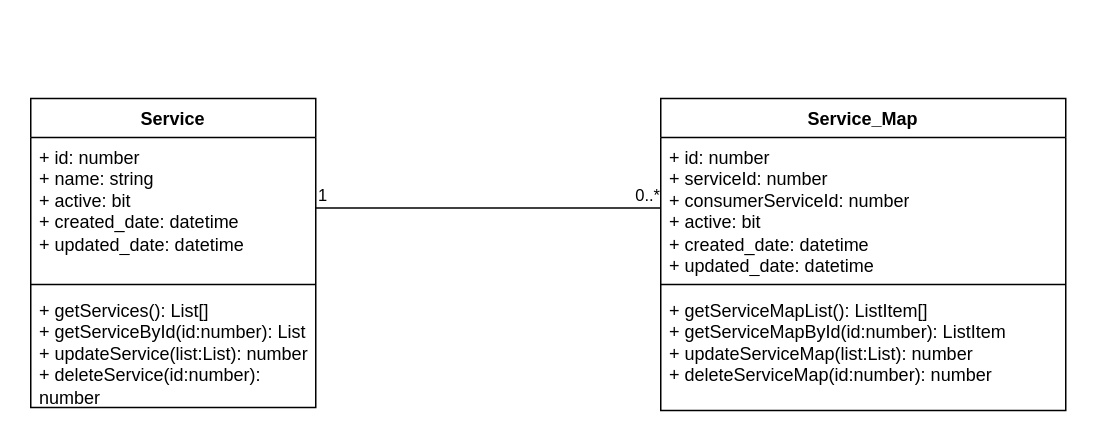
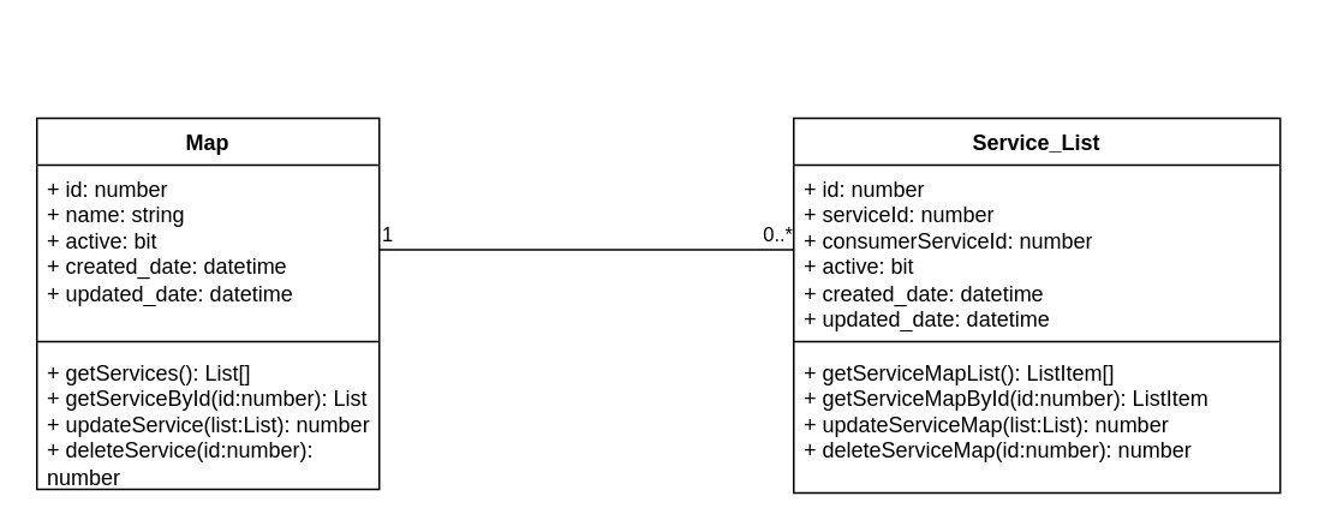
- <mxCell id="5" value="Service" style="swimlane;fontStyle=1;align=center;verticalAlign=top;childLayout=stackLayout;horizontal=1;startSize=26;horizontalStack=0;resizeParent=1;resizeParentMax=0;resizeLast=0;collapsible=1;marginBottom=0;whiteSpace=wrap;html=1;" parent="1" vertex="1"><mxGeometry x="20" y="65" width="190" height="206" as="geometry" /></mxCell>
+ <mxCell id="5" value="Map" style="swimlane;fontStyle=1;align=center;verticalAlign=top;childLayout=stackLayout;horizontal=1;startSize=26;horizontalStack=0;resizeParent=1;resizeParentMax=0;resizeLast=0;collapsible=1;marginBottom=0;whiteSpace=wrap;html=1;" parent="1" vertex="1"><mxGeometry x="20" y="65" width="190" height="206" as="geometry" /></mxCell>
- <mxCell id="9" value="Service_Map" style="swimlane;fontStyle=1;align=center;verticalAlign=top;childLayout=stackLayout;horizontal=1;startSize=26;horizontalStack=0;resizeParent=1;resizeParentMax=0;resizeLast=0;collapsible=1;marginBottom=0;whiteSpace=wrap;html=1;" parent="1" vertex="1"><mxGeometry x="440" y="65" width="270" height="208" as="geometry" /></mxCell>
+ <mxCell id="9" value="Service_List" style="swimlane;fontStyle=1;align=center;verticalAlign=top;childLayout=stackLayout;horizontal=1;startSize=26;horizontalStack=0;resizeParent=1;resizeParentMax=0;resizeLast=0;collapsible=1;marginBottom=0;whiteSpace=wrap;html=1;" parent="1" vertex="1"><mxGeometry x="440" y="65" width="270" height="208" as="geometry" /></mxCell>
